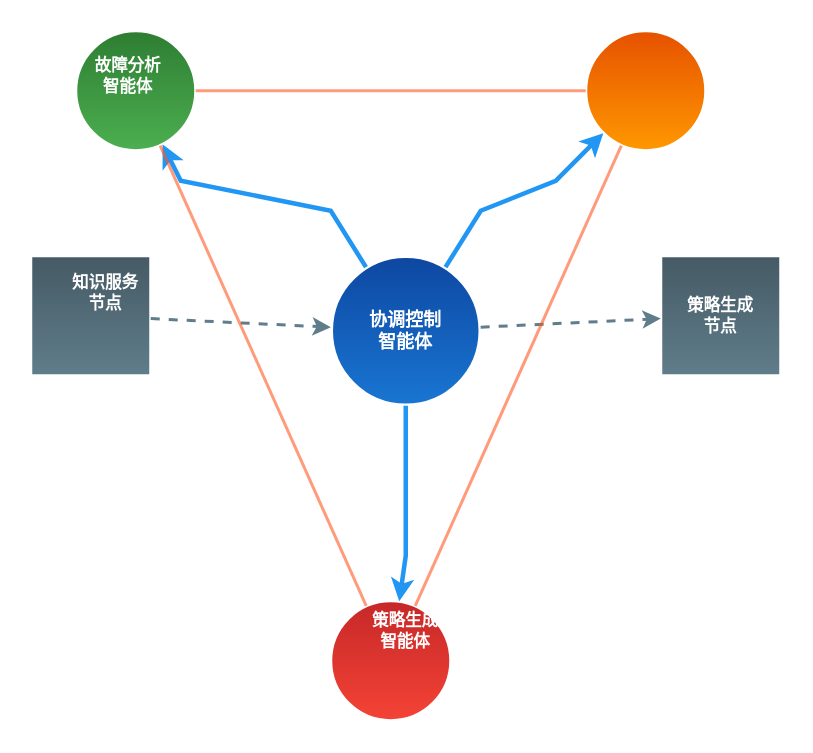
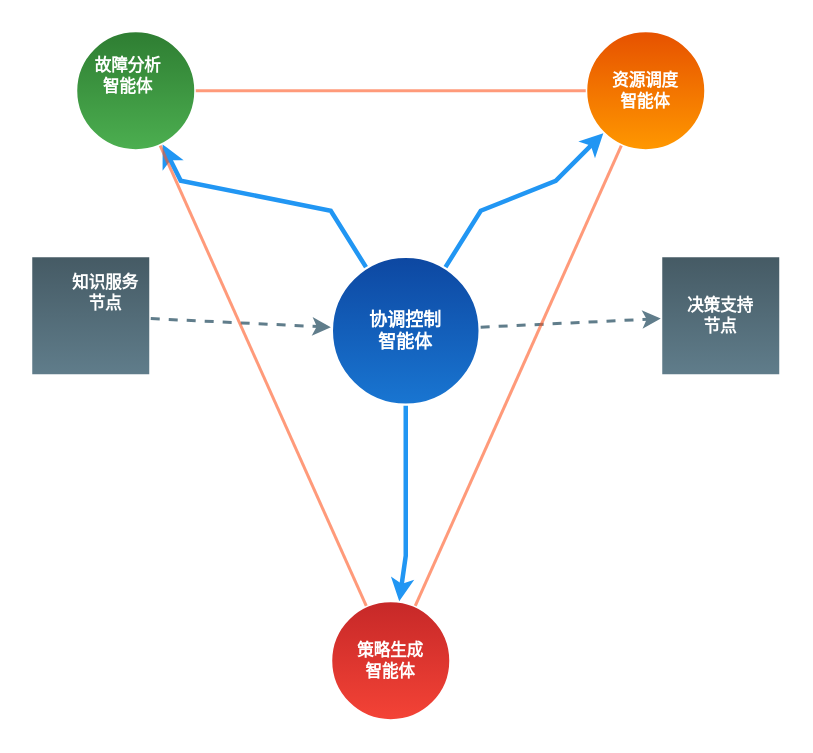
+ <mxCell id="7" value="资源调度&#10;智能体" style="text;html=1;strokeColor=none;fillColor=none;align=center;verticalAlign=middle;whiteSpace=wrap;rounded=0;fontSize=11;fontStyle=1;fontColor=#FFFFFF;" parent="1" vertex="1"><mxGeometry x="405" y="45" width="50" height="30" as="geometry" /></mxCell>
- <mxCell id="13" value="策略生成&#10;节点" style="text;html=1;strokeColor=none;fillColor=none;align=center;verticalAlign=middle;whiteSpace=wrap;rounded=0;fontSize=11;fontStyle=1;fontColor=#FFFFFF;" parent="1" vertex="1"><mxGeometry x="455" y="195" width="50" height="30" as="geometry" /></mxCell>
+ <mxCell id="13" value="决策支持&#10;节点" style="text;html=1;strokeColor=none;fillColor=none;align=center;verticalAlign=middle;whiteSpace=wrap;rounded=0;fontSize=11;fontStyle=1;fontColor=#FFFFFF;" parent="1" vertex="1"><mxGeometry x="455" y="195" width="50" height="30" as="geometry" /></mxCell>
- <mxCell id="9" value="策略生成&#10;智能体" style="text;html=1;strokeColor=none;fillColor=none;align=center;verticalAlign=middle;whiteSpace=wrap;rounded=0;fontSize=11;fontStyle=1;fontColor=#FFFFFF;" parent="1" vertex="1"><mxGeometry x="245" y="405" width="50" height="30" as="geometry" /></mxCell>
+ <mxCell id="9" value="策略生成&#10;智能体" style="text;html=1;strokeColor=none;fillColor=none;align=center;verticalAlign=middle;whiteSpace=wrap;rounded=0;fontSize=11;fontStyle=1;fontColor=#FFFFFF;" parent="1" vertex="1"><mxGeometry x="235" y="425" width="50" height="30" as="geometry" /></mxCell>
